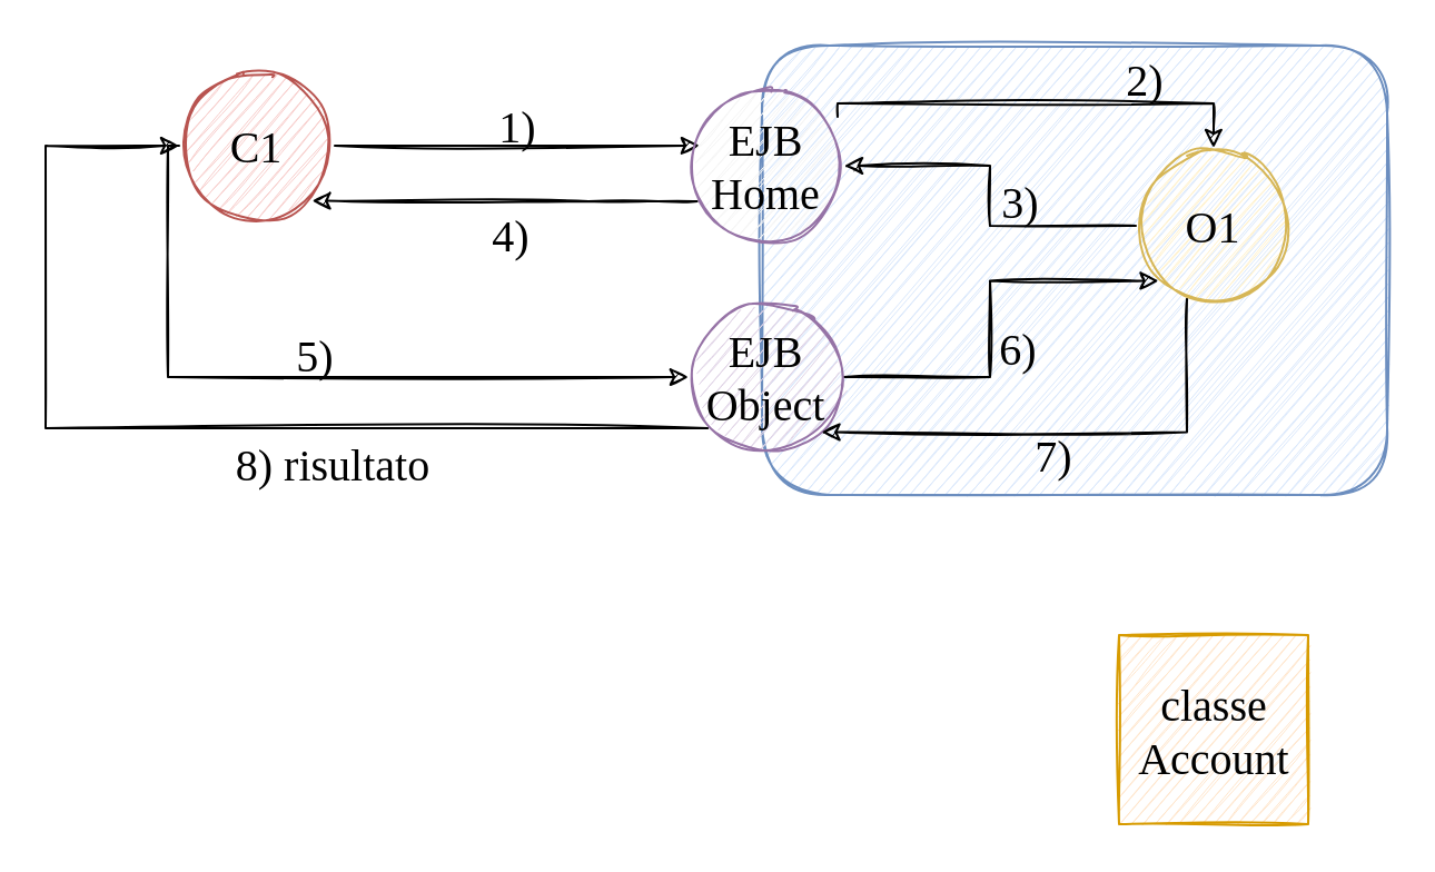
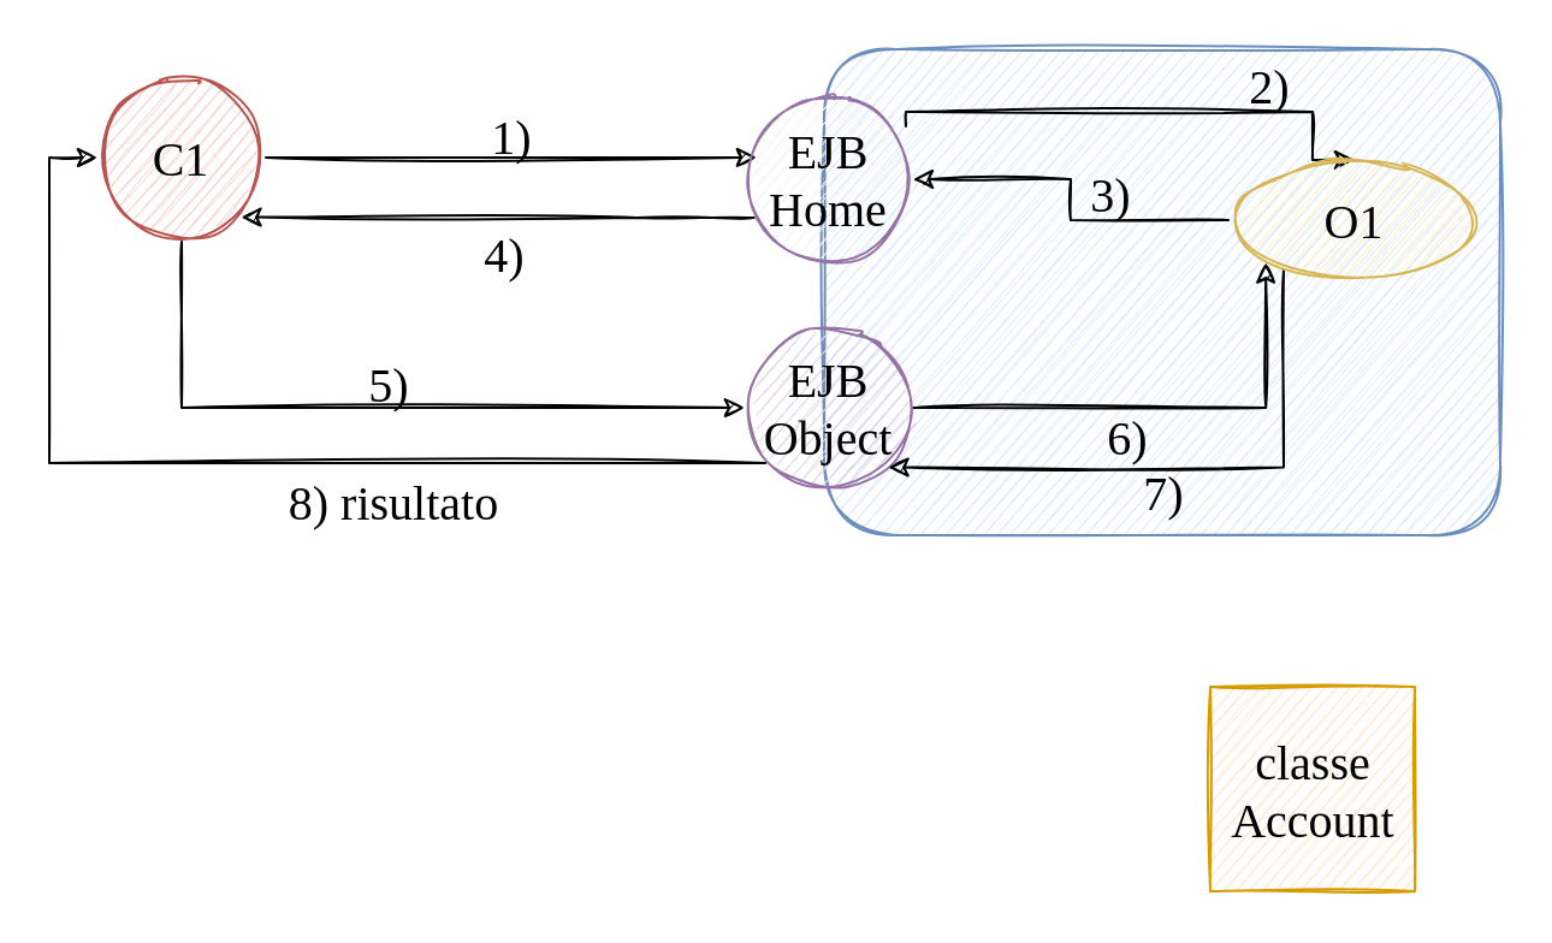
- <mxCell id="5" value="C1" style="ellipse;whiteSpace=wrap;html=1;aspect=fixed;sketch=1;fontSize=20;fontFamily=Architects Daughter;fontSource=https%3A%2F%2Ffonts.googleapis.com%2Fcss%3Ffamily%3DArchitects%2BDaughter;fillColor=#f8cecc;strokeColor=#b85450;" vertex="1" parent="1"><mxGeometry x="80" y="30" width="70" height="70" as="geometry" /></mxCell>
+ <mxCell id="5" value="C1" style="ellipse;whiteSpace=wrap;html=1;aspect=fixed;sketch=1;fontSize=20;fontFamily=Architects Daughter;fontSource=https%3A%2F%2Ffonts.googleapis.com%2Fcss%3Ffamily%3DArchitects%2BDaughter;fillColor=#f8cecc;strokeColor=#b85450;" vertex="1" parent="1"><mxGeometry x="40" y="30" width="70" height="70" as="geometry" /></mxCell>
- <mxCell id="14" value="O1" style="ellipse;whiteSpace=wrap;html=1;aspect=fixed;sketch=1;fontSize=20;fontFamily=Architects Daughter;fontSource=https%3A%2F%2Ffonts.googleapis.com%2Fcss%3Ffamily%3DArchitects%2BDaughter;fillColor=#fff2cc;strokeColor=#d6b656;" vertex="1" parent="1"><mxGeometry x="510" y="66" width="70" height="70" as="geometry" /></mxCell>
+ <mxCell id="14" value="O1" style="ellipse;whiteSpace=wrap;html=1;aspect=fixed;sketch=1;fontSize=20;fontFamily=Architects Daughter;fontSource=https%3A%2F%2Ffonts.googleapis.com%2Fcss%3Ffamily%3DArchitects%2BDaughter;fillColor=#fff2cc;strokeColor=#d6b656;" vertex="1" parent="1"><mxGeometry x="510" y="66" width="105" height="50" as="geometry" /></mxCell>
